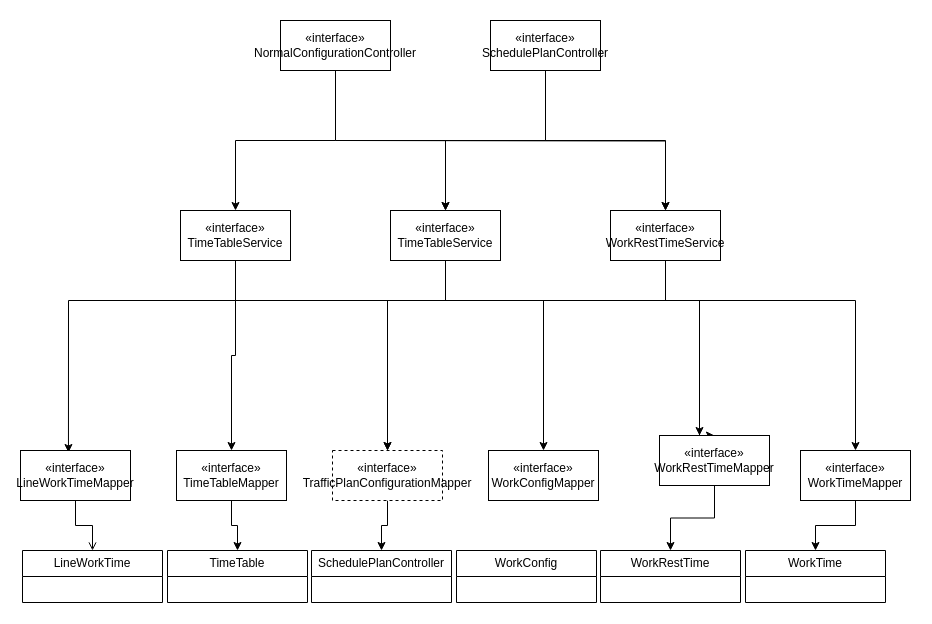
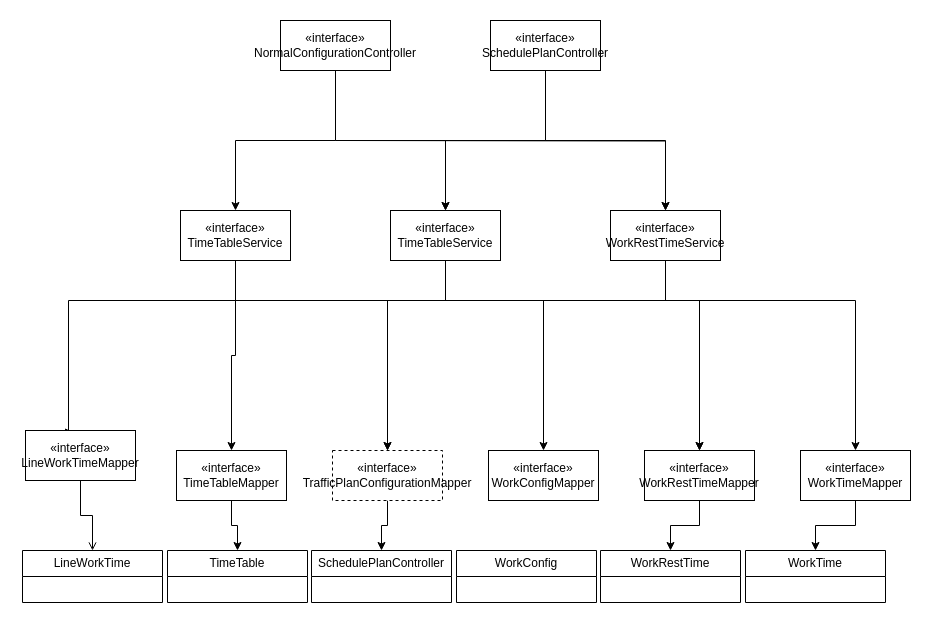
- <mxCell id="28" value="«interface»&lt;br&gt;WorkRestTimeMapper" style="html=1;whiteSpace=wrap;" vertex="1" parent="1"><mxGeometry x="659" y="435" width="110" height="50" as="geometry" /></mxCell>
+ <mxCell id="28" value="«interface»&lt;br&gt;WorkRestTimeMapper" style="html=1;whiteSpace=wrap;" vertex="1" parent="1"><mxGeometry x="644" y="450" width="110" height="50" as="geometry" /></mxCell>
- <mxCell id="21" value="«interface»&lt;br&gt;LineWorkTimeMapper" style="html=1;whiteSpace=wrap;" vertex="1" parent="1"><mxGeometry x="20" y="450" width="110" height="50" as="geometry" /></mxCell>
+ <mxCell id="21" value="«interface»&lt;br&gt;LineWorkTimeMapper" style="html=1;whiteSpace=wrap;" vertex="1" parent="1"><mxGeometry x="25" y="430" width="110" height="50" as="geometry" /></mxCell>
